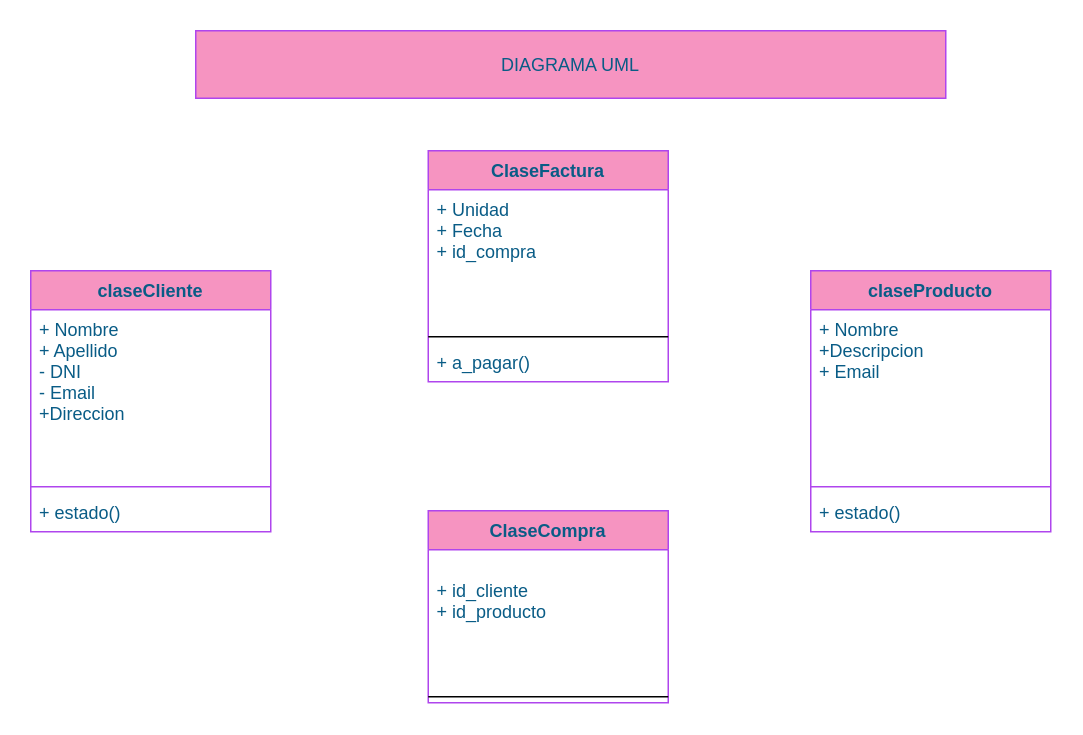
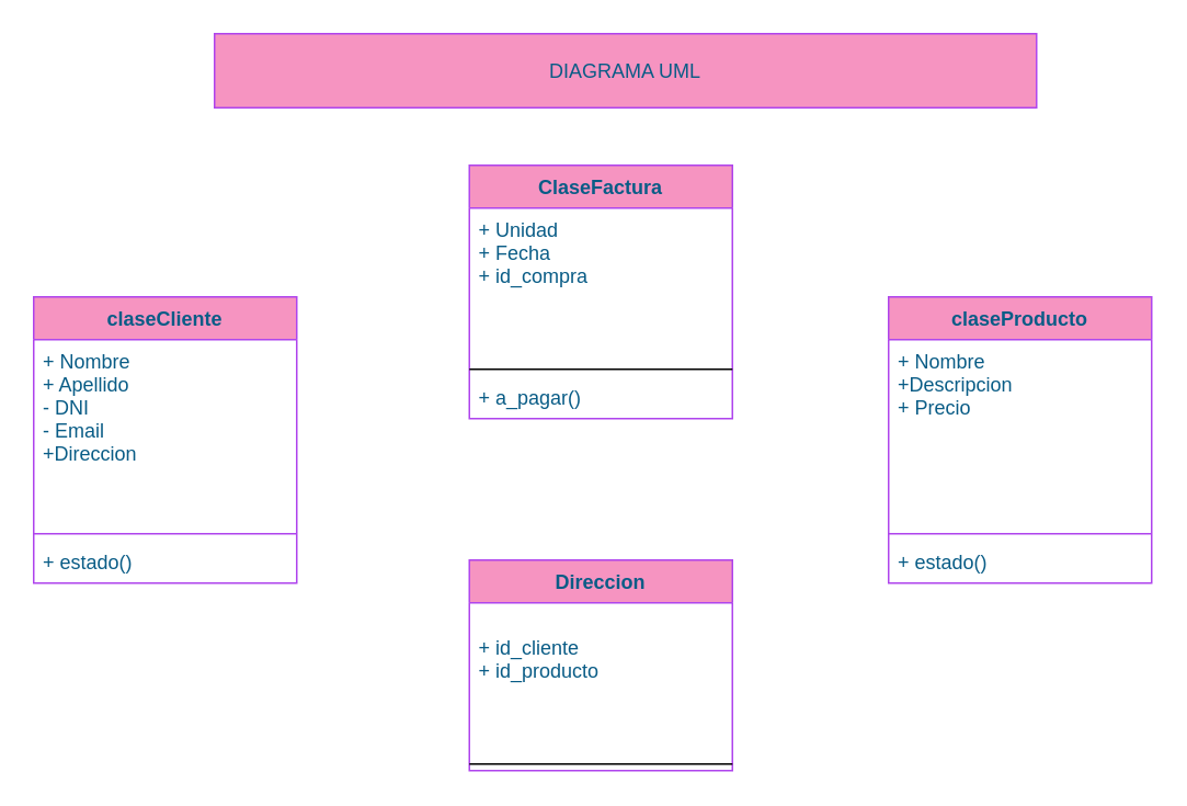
- <mxCell id="8" value="+ Nombre&#10;+Descripcion&#10;+ Email&#10;" style="text;strokeColor=none;fillColor=none;align=left;verticalAlign=top;spacingLeft=4;spacingRight=4;overflow=hidden;rotatable=0;points=[[0,0.5],[1,0.5]];portConstraint=eastwest;fontColor=#095C86;" vertex="1" parent="7"><mxGeometry y="26" width="160" height="114" as="geometry" /></mxCell>
+ <mxCell id="8" value="+ Nombre&#10;+Descripcion&#10;+ Precio&#10;" style="text;strokeColor=none;fillColor=none;align=left;verticalAlign=top;spacingLeft=4;spacingRight=4;overflow=hidden;rotatable=0;points=[[0,0.5],[1,0.5]];portConstraint=eastwest;fontColor=#095C86;" vertex="1" parent="7"><mxGeometry y="26" width="160" height="114" as="geometry" /></mxCell>
- <mxCell id="11" value="ClaseCompra" style="swimlane;fontStyle=1;align=center;verticalAlign=top;childLayout=stackLayout;horizontal=1;startSize=26;horizontalStack=0;resizeParent=1;resizeParentMax=0;resizeLast=0;collapsible=1;marginBottom=0;rounded=0;sketch=0;fontColor=#095C86;strokeColor=#AF45ED;fillColor=#F694C1;" vertex="1" parent="1"><mxGeometry x="285" y="340" width="160" height="128" as="geometry" /></mxCell>
+ <mxCell id="11" value="Direccion" style="swimlane;fontStyle=1;align=center;verticalAlign=top;childLayout=stackLayout;horizontal=1;startSize=26;horizontalStack=0;resizeParent=1;resizeParentMax=0;resizeLast=0;collapsible=1;marginBottom=0;rounded=0;sketch=0;fontColor=#095C86;strokeColor=#AF45ED;fillColor=#F694C1;" vertex="1" parent="1"><mxGeometry x="285" y="340" width="160" height="128" as="geometry" /></mxCell>
